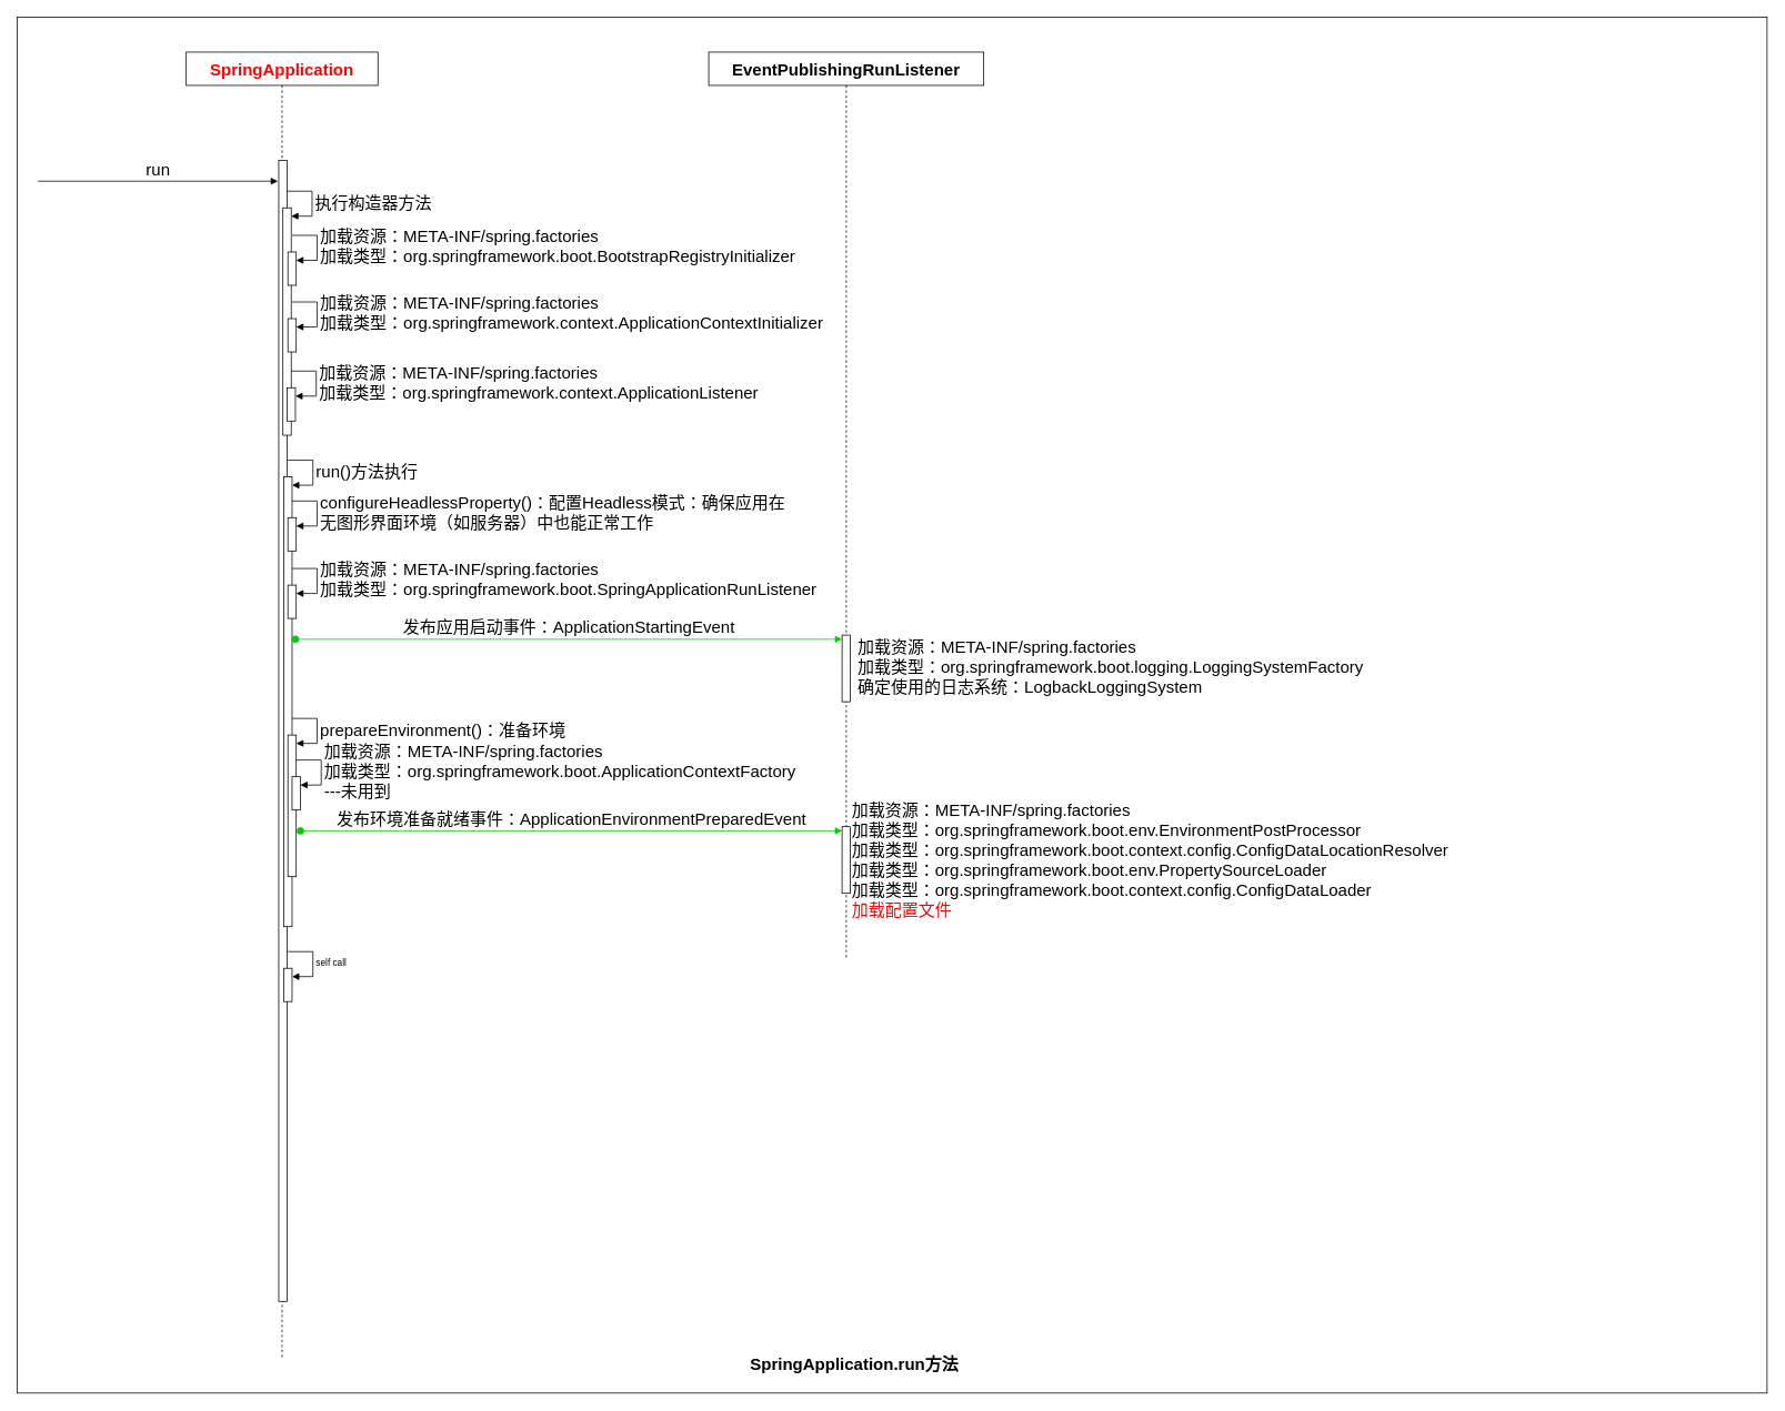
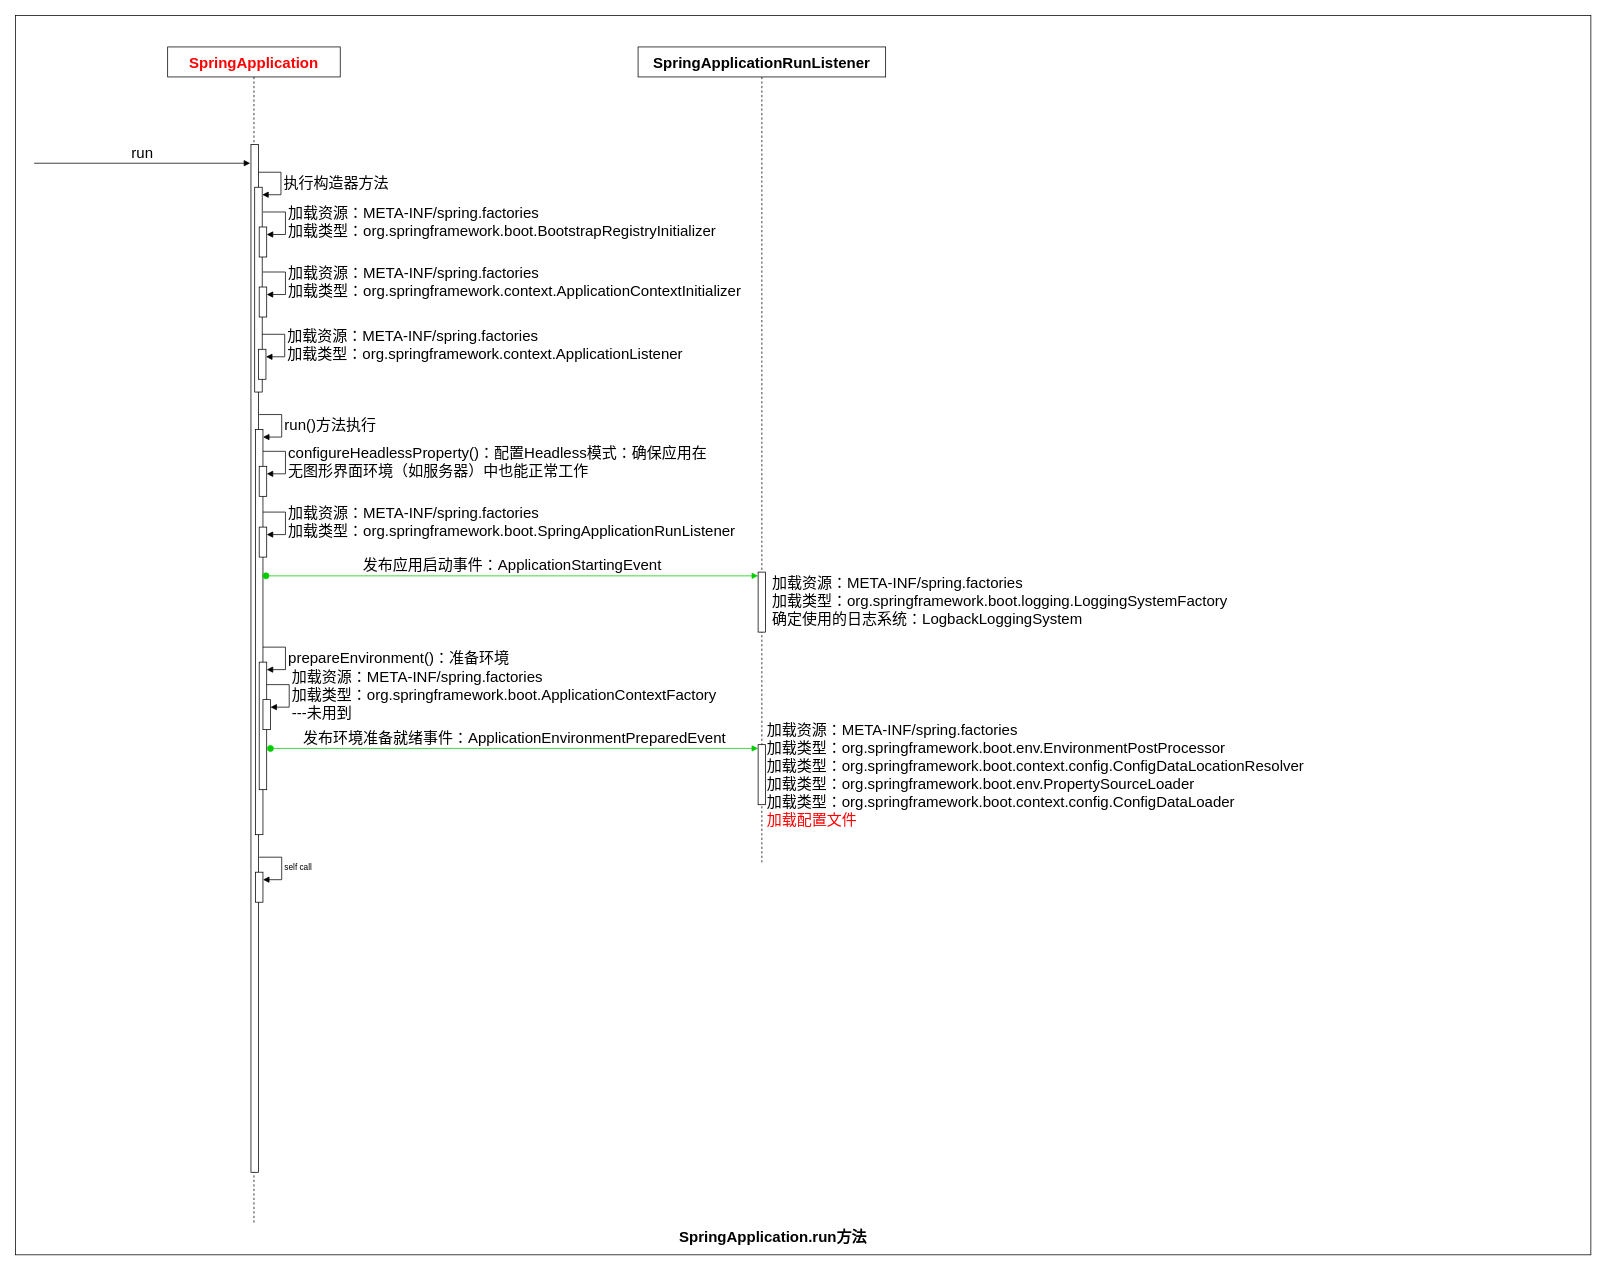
- <mxCell id="27" value="EventPublishingRunListener" style="shape=umlLifeline;perimeter=lifelinePerimeter;whiteSpace=wrap;html=1;container=1;dropTarget=0;collapsible=0;recursiveResize=0;outlineConnect=0;portConstraint=eastwest;newEdgeStyle={&quot;curved&quot;:0,&quot;rounded&quot;:0};fontSize=20;fontStyle=1" parent="1" vertex="1"><mxGeometry x="850" y="62" width="330" height="1090" as="geometry" /></mxCell>
+ <mxCell id="27" value="SpringApplicationRunListener" style="shape=umlLifeline;perimeter=lifelinePerimeter;whiteSpace=wrap;html=1;container=1;dropTarget=0;collapsible=0;recursiveResize=0;outlineConnect=0;portConstraint=eastwest;newEdgeStyle={&quot;curved&quot;:0,&quot;rounded&quot;:0};fontSize=20;fontStyle=1" parent="1" vertex="1"><mxGeometry x="850" y="62" width="330" height="1090" as="geometry" /></mxCell>
- <mxCell id="31" value="SpringApplication.run方法" style="text;html=1;whiteSpace=wrap;strokeColor=none;fillColor=none;align=center;verticalAlign=middle;rounded=0;fontSize=20;fontStyle=1" parent="1" vertex="1"><mxGeometry x="820" y="1622" width="410" height="30" as="geometry" /></mxCell>
+ <mxCell id="31" value="SpringApplication.run方法" style="text;html=1;whiteSpace=wrap;strokeColor=none;fillColor=none;align=center;verticalAlign=middle;rounded=0;fontSize=20;fontStyle=1" parent="1" vertex="1"><mxGeometry x="825" y="1632" width="410" height="30" as="geometry" /></mxCell>
